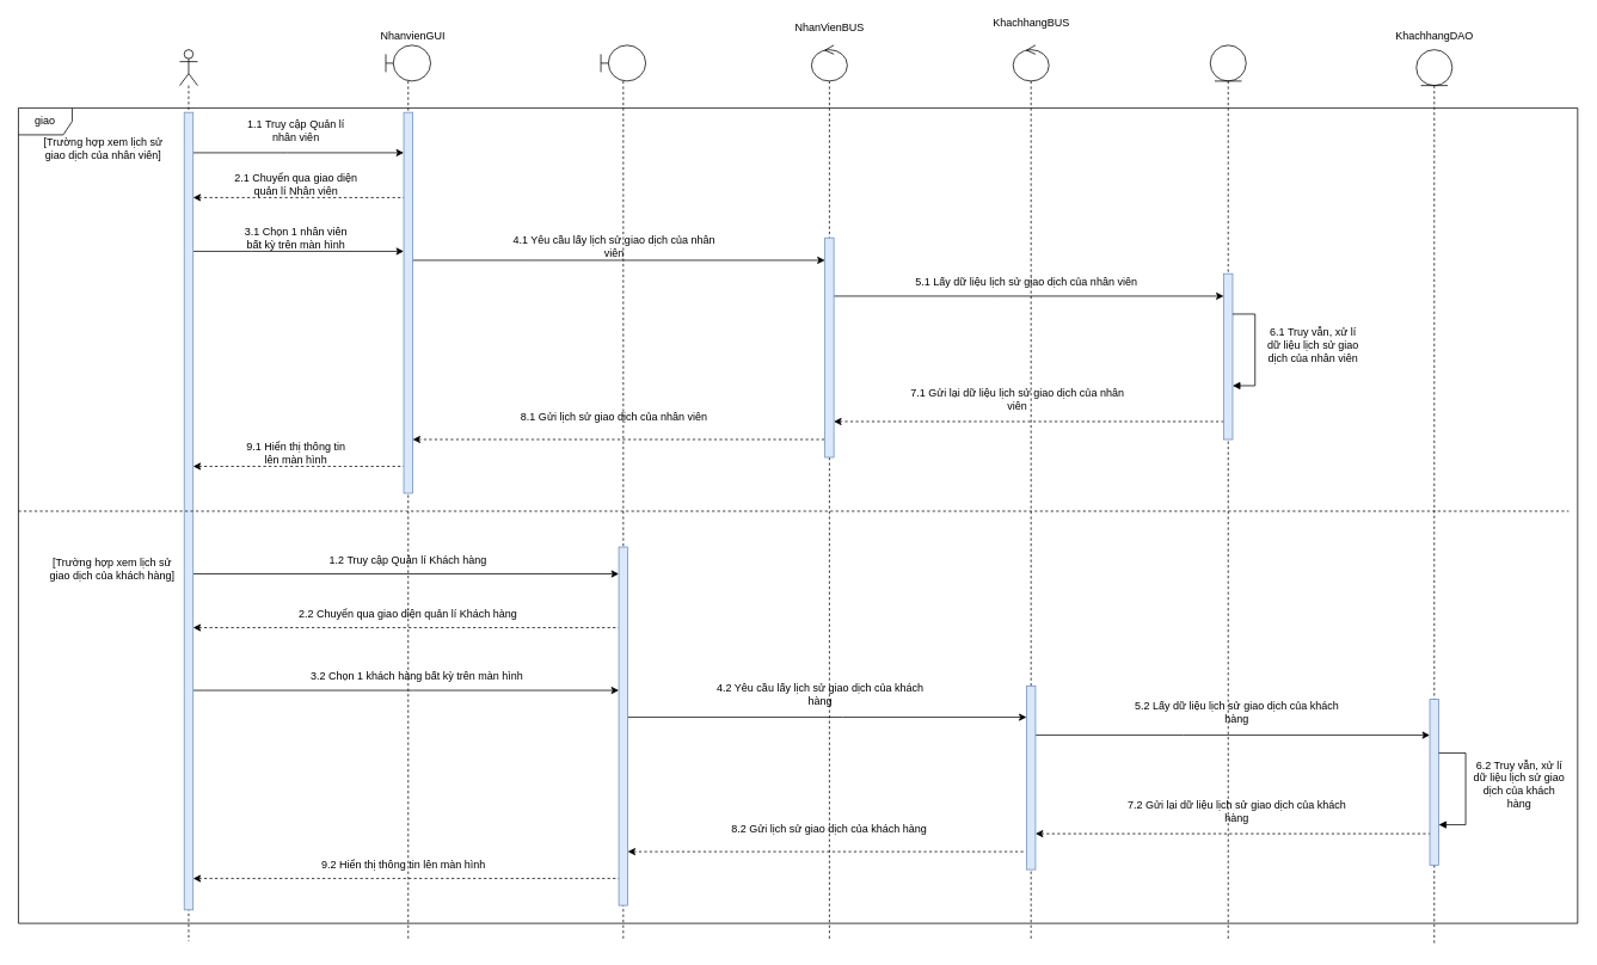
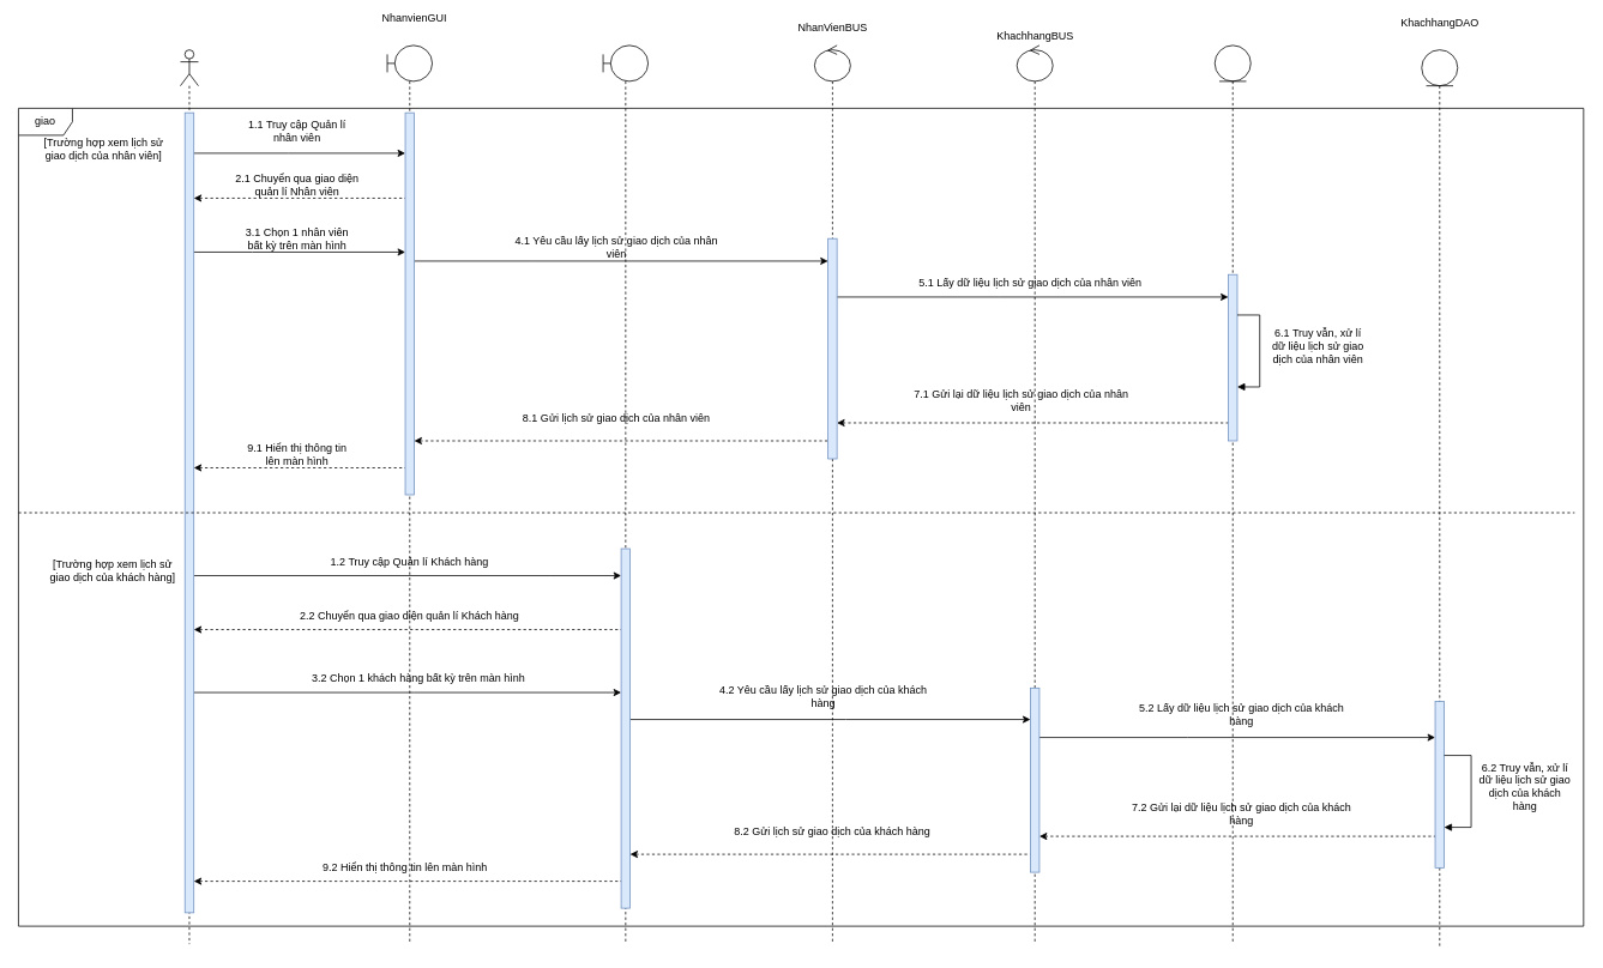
- <mxCell id="54" value="KhachhangBUS" style="text;html=1;align=center;verticalAlign=middle;resizable=0;points=[];autosize=1;strokeColor=none;fillColor=none;" parent="1" vertex="1"><mxGeometry x="1100" y="15" width="100" height="20" as="geometry" /></mxCell>
+ <mxCell id="54" value="KhachhangBUS" style="text;html=1;align=center;verticalAlign=middle;resizable=0;points=[];autosize=1;strokeColor=none;fillColor=none;" parent="1" vertex="1"><mxGeometry x="1100" y="30" width="100" height="20" as="geometry" /></mxCell>
- <mxCell id="52" value="NhanvienGUI" style="text;html=1;align=center;verticalAlign=middle;resizable=0;points=[];autosize=1;strokeColor=none;fillColor=none;" parent="1" vertex="1"><mxGeometry x="415" y="30" width="90" height="20" as="geometry" /></mxCell>
+ <mxCell id="52" value="NhanvienGUI" style="text;html=1;align=center;verticalAlign=middle;resizable=0;points=[];autosize=1;strokeColor=none;fillColor=none;" parent="1" vertex="1"><mxGeometry x="415" y="10" width="90" height="20" as="geometry" /></mxCell>
- <mxCell id="55" value="KhachhangDAO" style="text;html=1;align=center;verticalAlign=middle;resizable=0;points=[];autosize=1;strokeColor=none;fillColor=none;" parent="1" vertex="1"><mxGeometry x="1550" y="30" width="100" height="20" as="geometry" /></mxCell>
+ <mxCell id="55" value="KhachhangDAO" style="text;html=1;align=center;verticalAlign=middle;resizable=0;points=[];autosize=1;strokeColor=none;fillColor=none;" parent="1" vertex="1"><mxGeometry x="1550" y="15" width="100" height="20" as="geometry" /></mxCell>
